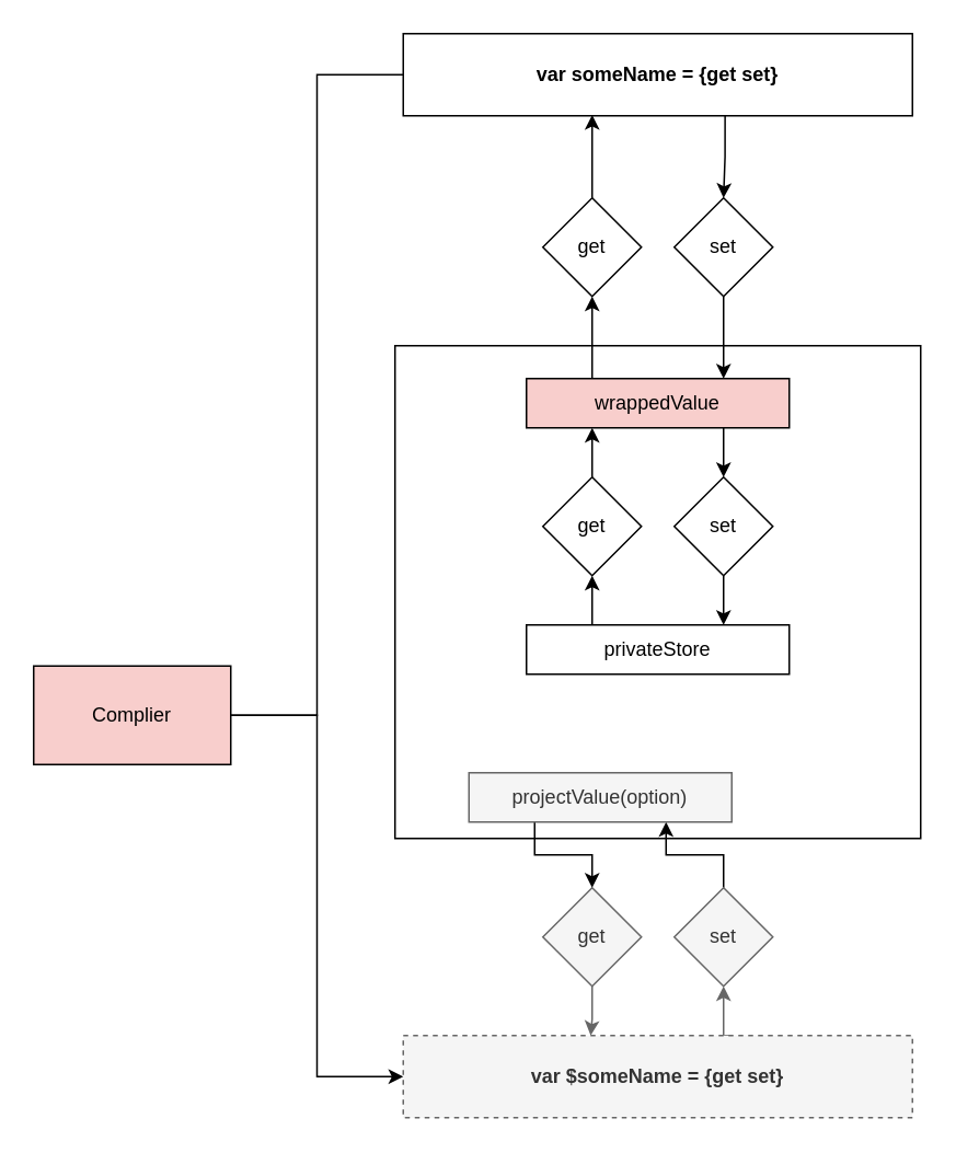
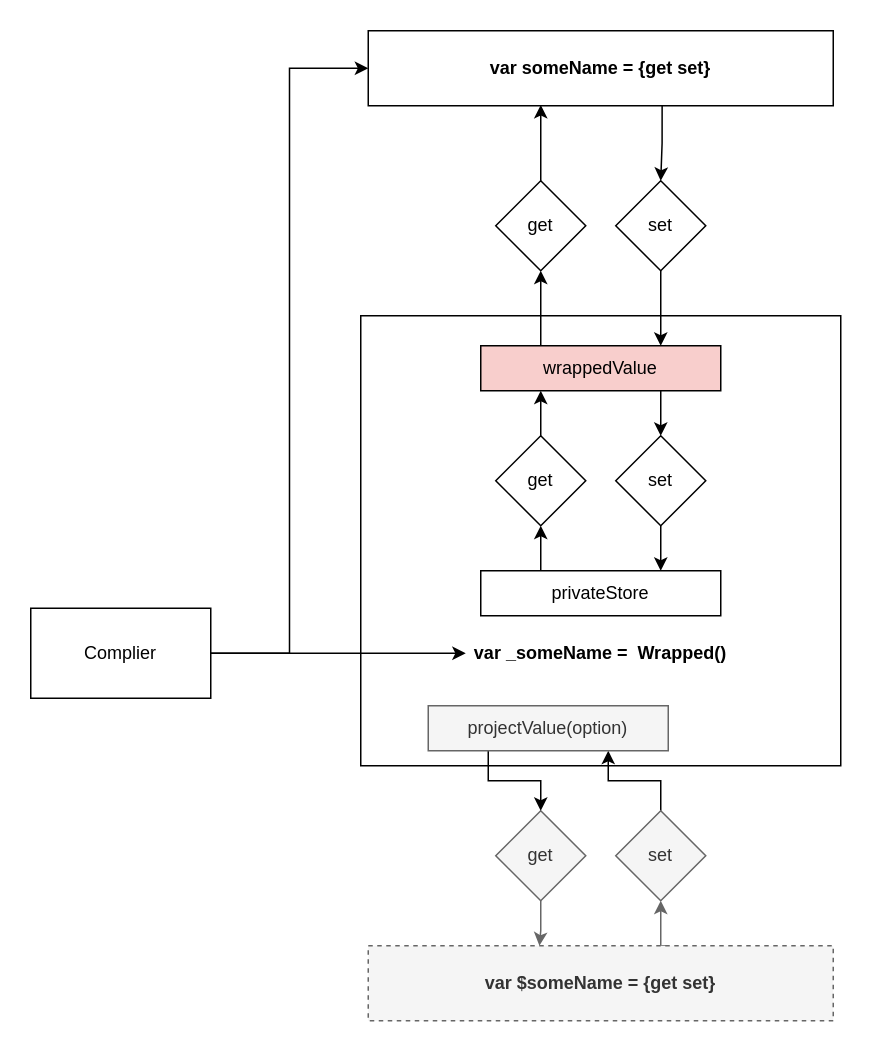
- <mxCell id="28" style="edgeStyle=orthogonalEdgeStyle;rounded=0;orthogonalLoop=1;jettySize=auto;html=1;exitX=1;exitY=0.5;exitDx=0;exitDy=0;entryX=0;entryY=0.5;entryDx=0;entryDy=0;endArrow=none;" edge="1" parent="1" source="30" target="4"><mxGeometry relative="1" as="geometry" /></mxCell>
+ <mxCell id="28" style="edgeStyle=orthogonalEdgeStyle;rounded=0;orthogonalLoop=1;jettySize=auto;html=1;exitX=1;exitY=0.5;exitDx=0;exitDy=0;entryX=0;entryY=0.5;entryDx=0;entryDy=0;" edge="1" parent="1" source="30" target="4"><mxGeometry relative="1" as="geometry" /></mxCell>
- <mxCell id="30" value="Complier" style="rounded=0;whiteSpace=wrap;html=1;fillColor=#f8cecc;" vertex="1" parent="1"><mxGeometry x="20" y="405" width="120" height="60" as="geometry" /></mxCell>
+ <mxCell id="30" value="Complier" style="rounded=0;whiteSpace=wrap;html=1;" vertex="1" parent="1"><mxGeometry x="20" y="405" width="120" height="60" as="geometry" /></mxCell>
+ <mxCell id="27" style="edgeStyle=orthogonalEdgeStyle;rounded=0;orthogonalLoop=1;jettySize=auto;html=1;exitX=1;exitY=0.5;exitDx=0;exitDy=0;entryX=0;entryY=0.5;entryDx=0;entryDy=0;" edge="1" parent="1" source="30" target="14"><mxGeometry relative="1" as="geometry" /></mxCell>
+ <mxCell id="14" value="var _someName = &amp;nbsp;Wrapped()" style="text;html=1;align=center;verticalAlign=middle;whiteSpace=wrap;rounded=0;fontStyle=1" vertex="1" parent="1"><mxGeometry x="310" y="420" width="180" height="30" as="geometry" /></mxCell>
- <mxCell id="29" style="edgeStyle=orthogonalEdgeStyle;rounded=0;orthogonalLoop=1;jettySize=auto;html=1;exitX=1;exitY=0.5;exitDx=0;exitDy=0;entryX=0;entryY=0.5;entryDx=0;entryDy=0;" edge="1" parent="1" source="30" target="20"><mxGeometry relative="1" as="geometry" /></mxCell>
